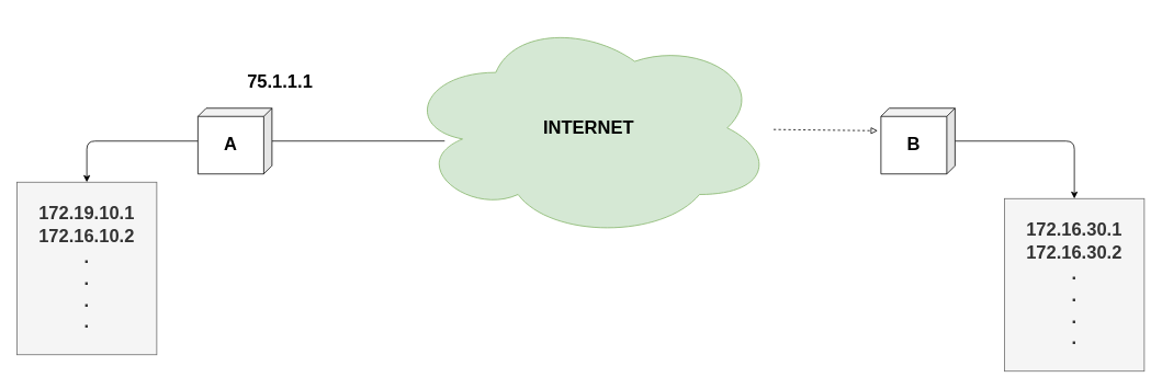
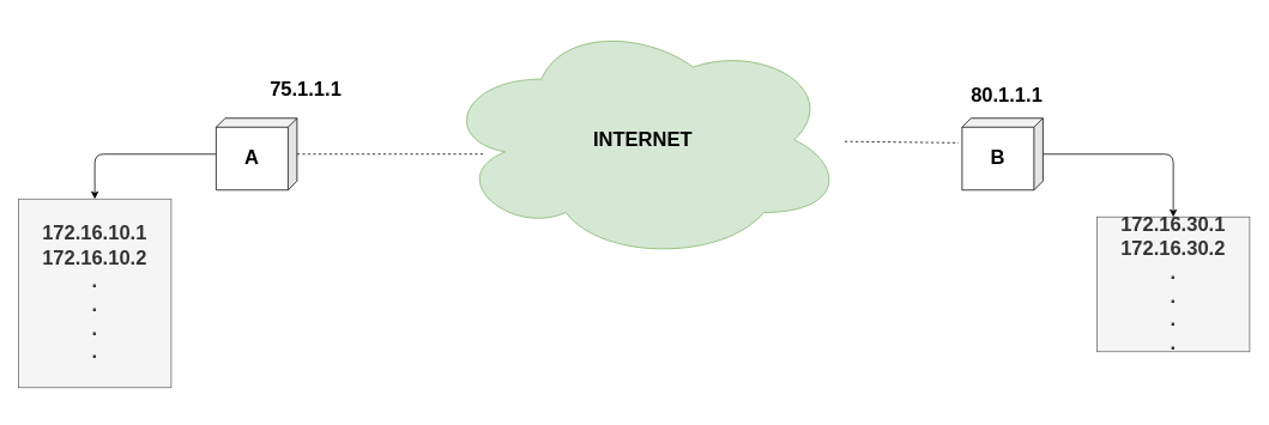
+ <mxCell id="10" value="80.1.1.1" style="text;strokeColor=none;align=center;fillColor=none;html=1;verticalAlign=middle;whiteSpace=wrap;rounded=0;fontSize=22;fontStyle=1" vertex="1" parent="1"><mxGeometry x="1070" y="91" width="100" height="30" as="geometry" /></mxCell>
- <mxCell id="5" style="edgeStyle=none;html=1;entryX=1.043;entryY=0.343;entryDx=0;entryDy=0;entryPerimeter=0;fontSize=22;dashed=1;endArrow=block;endFill=0;" edge="1" parent="1" source="6" target="8"><mxGeometry relative="1" as="geometry" /></mxCell>
+ <mxCell id="5" style="edgeStyle=none;html=1;entryX=1.043;entryY=0.343;entryDx=0;entryDy=0;entryPerimeter=0;fontSize=22;dashed=1;endArrow=none;endFill=0;" edge="1" parent="1" source="6" target="8"><mxGeometry relative="1" as="geometry" /></mxCell>
- <mxCell id="2" style="edgeStyle=none;html=1;entryX=0.112;entryY=0.559;entryDx=0;entryDy=0;entryPerimeter=0;fontSize=22;dashed=0;endArrow=none;endFill=0;" edge="1" parent="1" source="4" target="6"><mxGeometry relative="1" as="geometry" /></mxCell>
+ <mxCell id="2" style="edgeStyle=none;html=1;entryX=0.112;entryY=0.559;entryDx=0;entryDy=0;entryPerimeter=0;fontSize=22;dashed=1;endArrow=none;endFill=0;" edge="1" parent="1" source="4" target="6"><mxGeometry relative="1" as="geometry" /></mxCell>
- <mxCell id="11" value="172.19.10.1&lt;br&gt;172.16.10.2&lt;br&gt;.&lt;br&gt;.&lt;br&gt;.&lt;br&gt;.&lt;br&gt;" style="text;strokeColor=#666666;align=center;fillColor=#f5f5f5;html=1;verticalAlign=middle;whiteSpace=wrap;rounded=0;fontSize=22;fontColor=#333333;fontStyle=1" vertex="1" parent="1"><mxGeometry x="20" y="221" width="170" height="210" as="geometry" /></mxCell>
+ <mxCell id="11" value="172.16.10.1&lt;br&gt;172.16.10.2&lt;br&gt;.&lt;br&gt;.&lt;br&gt;.&lt;br&gt;.&lt;br&gt;" style="text;strokeColor=#666666;align=center;fillColor=#f5f5f5;html=1;verticalAlign=middle;whiteSpace=wrap;rounded=0;fontSize=22;fontColor=#333333;fontStyle=1" vertex="1" parent="1"><mxGeometry x="20" y="221" width="170" height="210" as="geometry" /></mxCell>
- <mxCell id="12" value="172.16.30.1&lt;br&gt;172.16.30.2&lt;br&gt;.&lt;br&gt;.&lt;br&gt;.&lt;br&gt;." style="text;strokeColor=#666666;align=center;fillColor=#f5f5f5;html=1;verticalAlign=middle;whiteSpace=wrap;rounded=0;fontSize=22;fontColor=#333333;fontStyle=1" vertex="1" parent="1"><mxGeometry x="1220" y="241" width="170" height="210" as="geometry" /></mxCell>
+ <mxCell id="12" value="172.16.30.1&lt;br&gt;172.16.30.2&lt;br&gt;.&lt;br&gt;.&lt;br&gt;.&lt;br&gt;." style="text;strokeColor=#666666;align=center;fillColor=#f5f5f5;html=1;verticalAlign=middle;whiteSpace=wrap;rounded=0;fontSize=22;fontColor=#333333;fontStyle=1" vertex="1" parent="1"><mxGeometry x="1220" y="241" width="170" height="150" as="geometry" /></mxCell>
